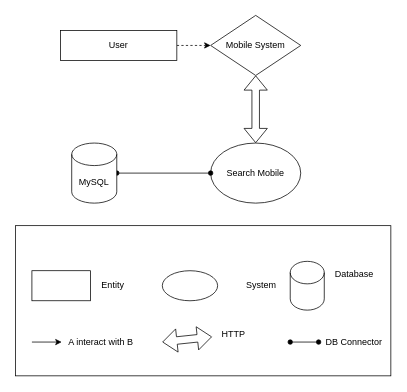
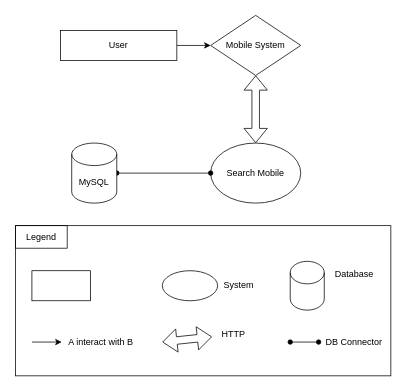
- <mxCell id="2" style="edgeStyle=none;html=1;exitX=1;exitY=0.5;exitDx=0;exitDy=0;dashed=1;" parent="1" source="3" target="5" edge="1"><mxGeometry relative="1" as="geometry" /></mxCell>
+ <mxCell id="2" style="edgeStyle=none;html=1;exitX=1;exitY=0.5;exitDx=0;exitDy=0;" parent="1" source="3" target="5" edge="1"><mxGeometry relative="1" as="geometry" /></mxCell>
+ <mxCell id="11" value="Legend" style="text;html=1;strokeColor=default;fillColor=none;align=center;verticalAlign=middle;whiteSpace=wrap;rounded=0;container=0;" parent="9" vertex="1"><mxGeometry width="68.972" height="30" as="geometry" /></mxCell>
- <mxCell id="13" value="Entity" style="text;html=1;strokeColor=none;fillColor=none;align=center;verticalAlign=middle;whiteSpace=wrap;rounded=0;container=0;" parent="9" vertex="1"><mxGeometry x="100" y="65" width="60" height="30" as="geometry" /></mxCell>
- <mxCell id="23" value="System" style="text;html=1;strokeColor=none;fillColor=none;align=center;verticalAlign=middle;whiteSpace=wrap;rounded=0;container=0;" parent="9" vertex="1"><mxGeometry x="299.322" y="65" width="56.676" height="30" as="geometry" /></mxCell>
+ <mxCell id="23" value="System" style="text;html=1;strokeColor=none;fillColor=none;align=center;verticalAlign=middle;whiteSpace=wrap;rounded=0;container=0;" parent="9" vertex="1"><mxGeometry x="269.322" y="65" width="56.676" height="30" as="geometry" /></mxCell>
